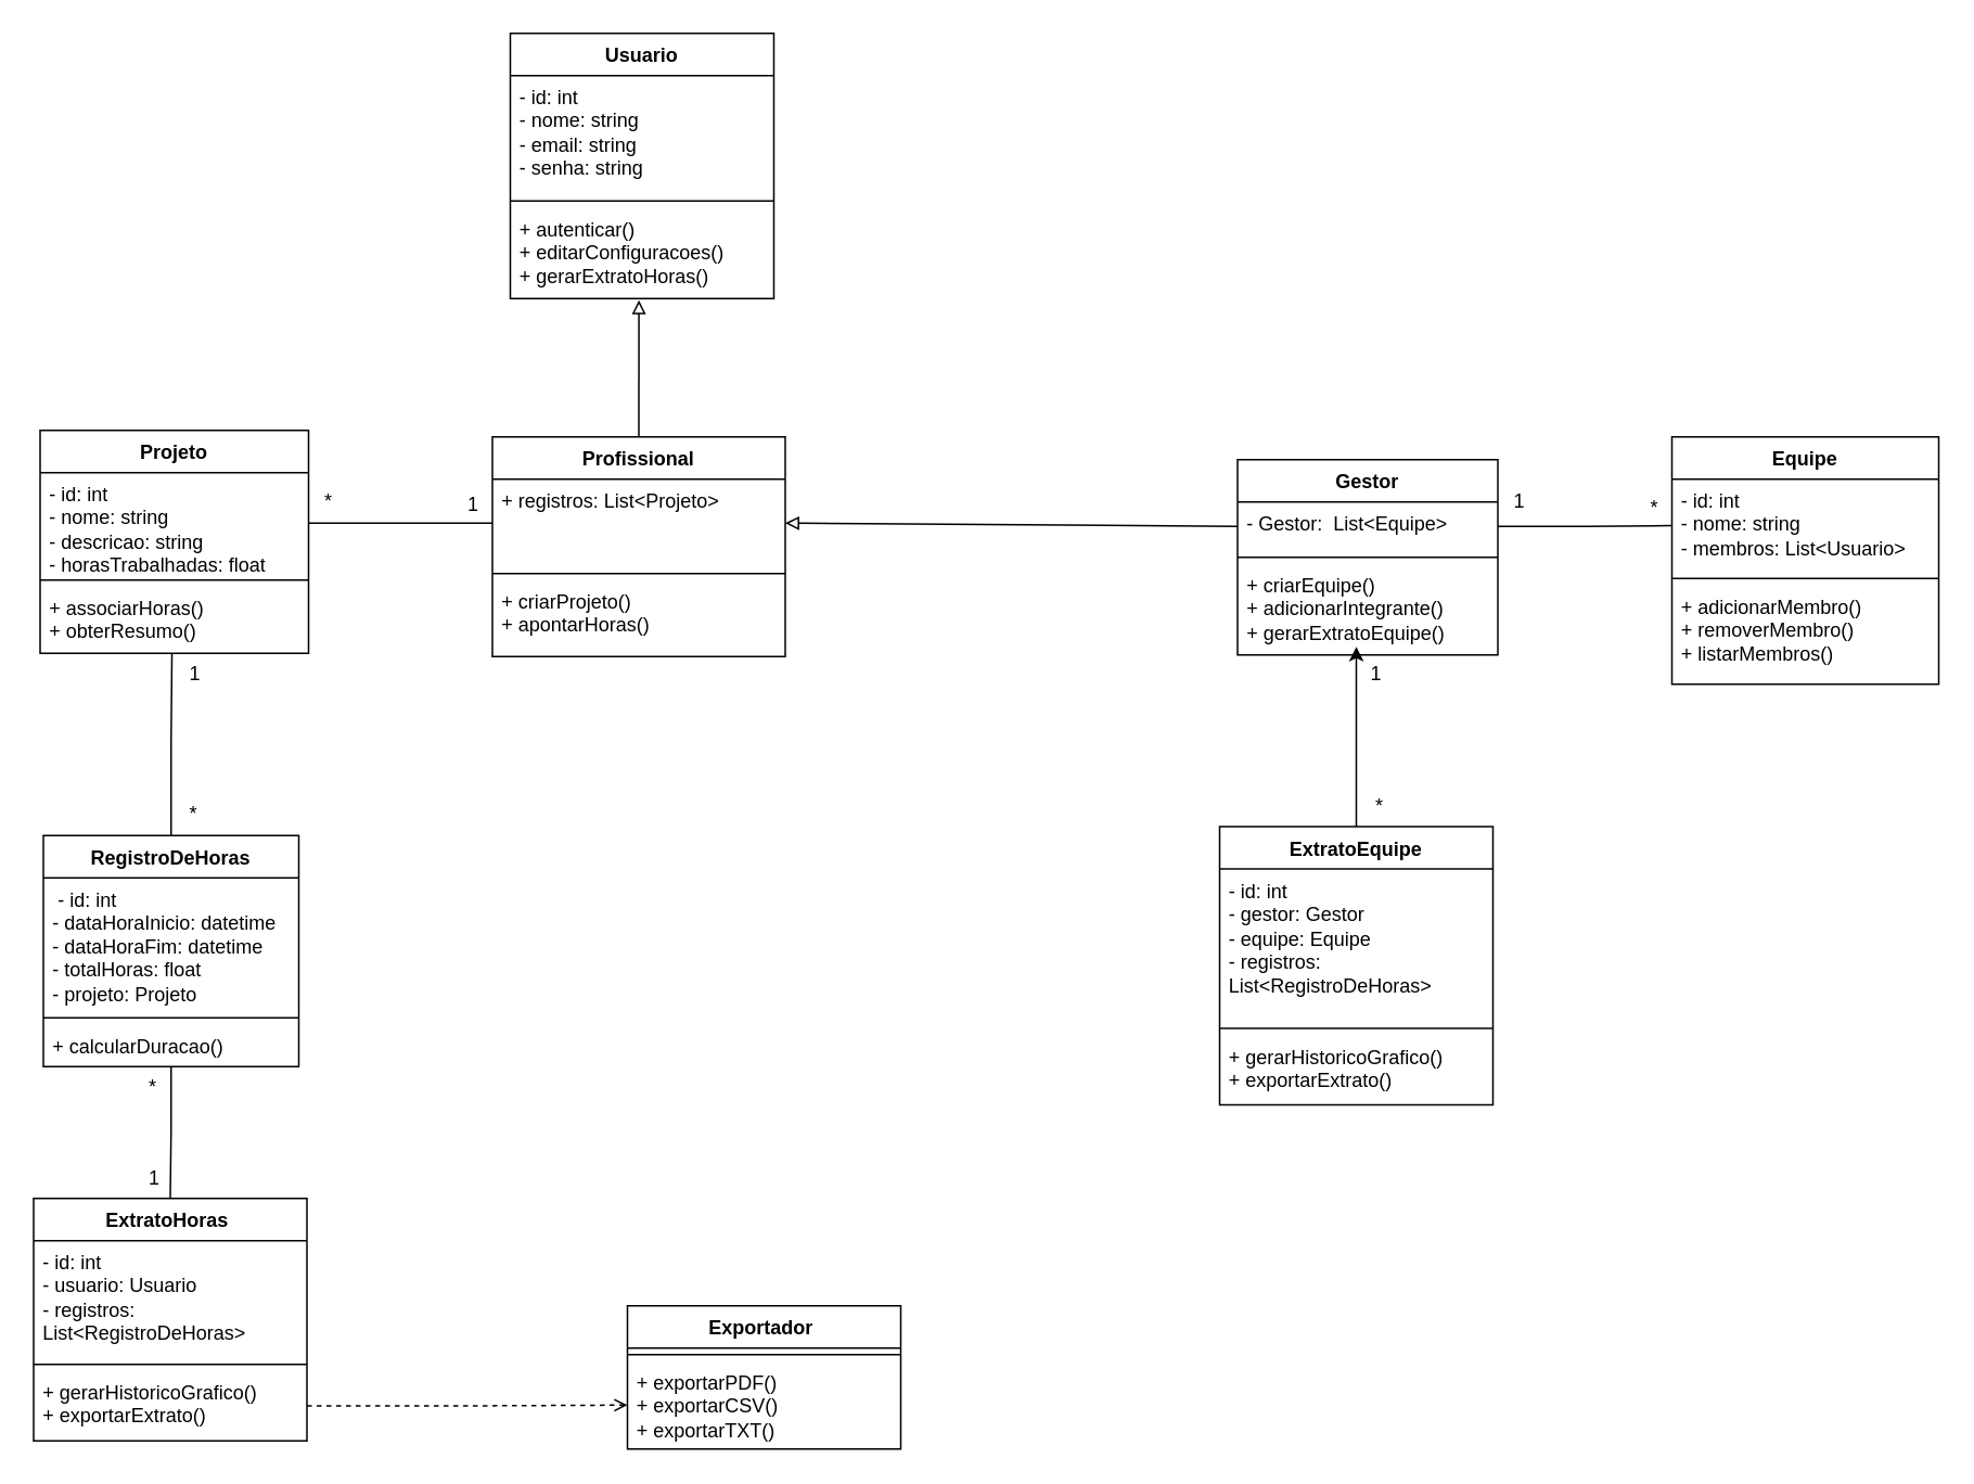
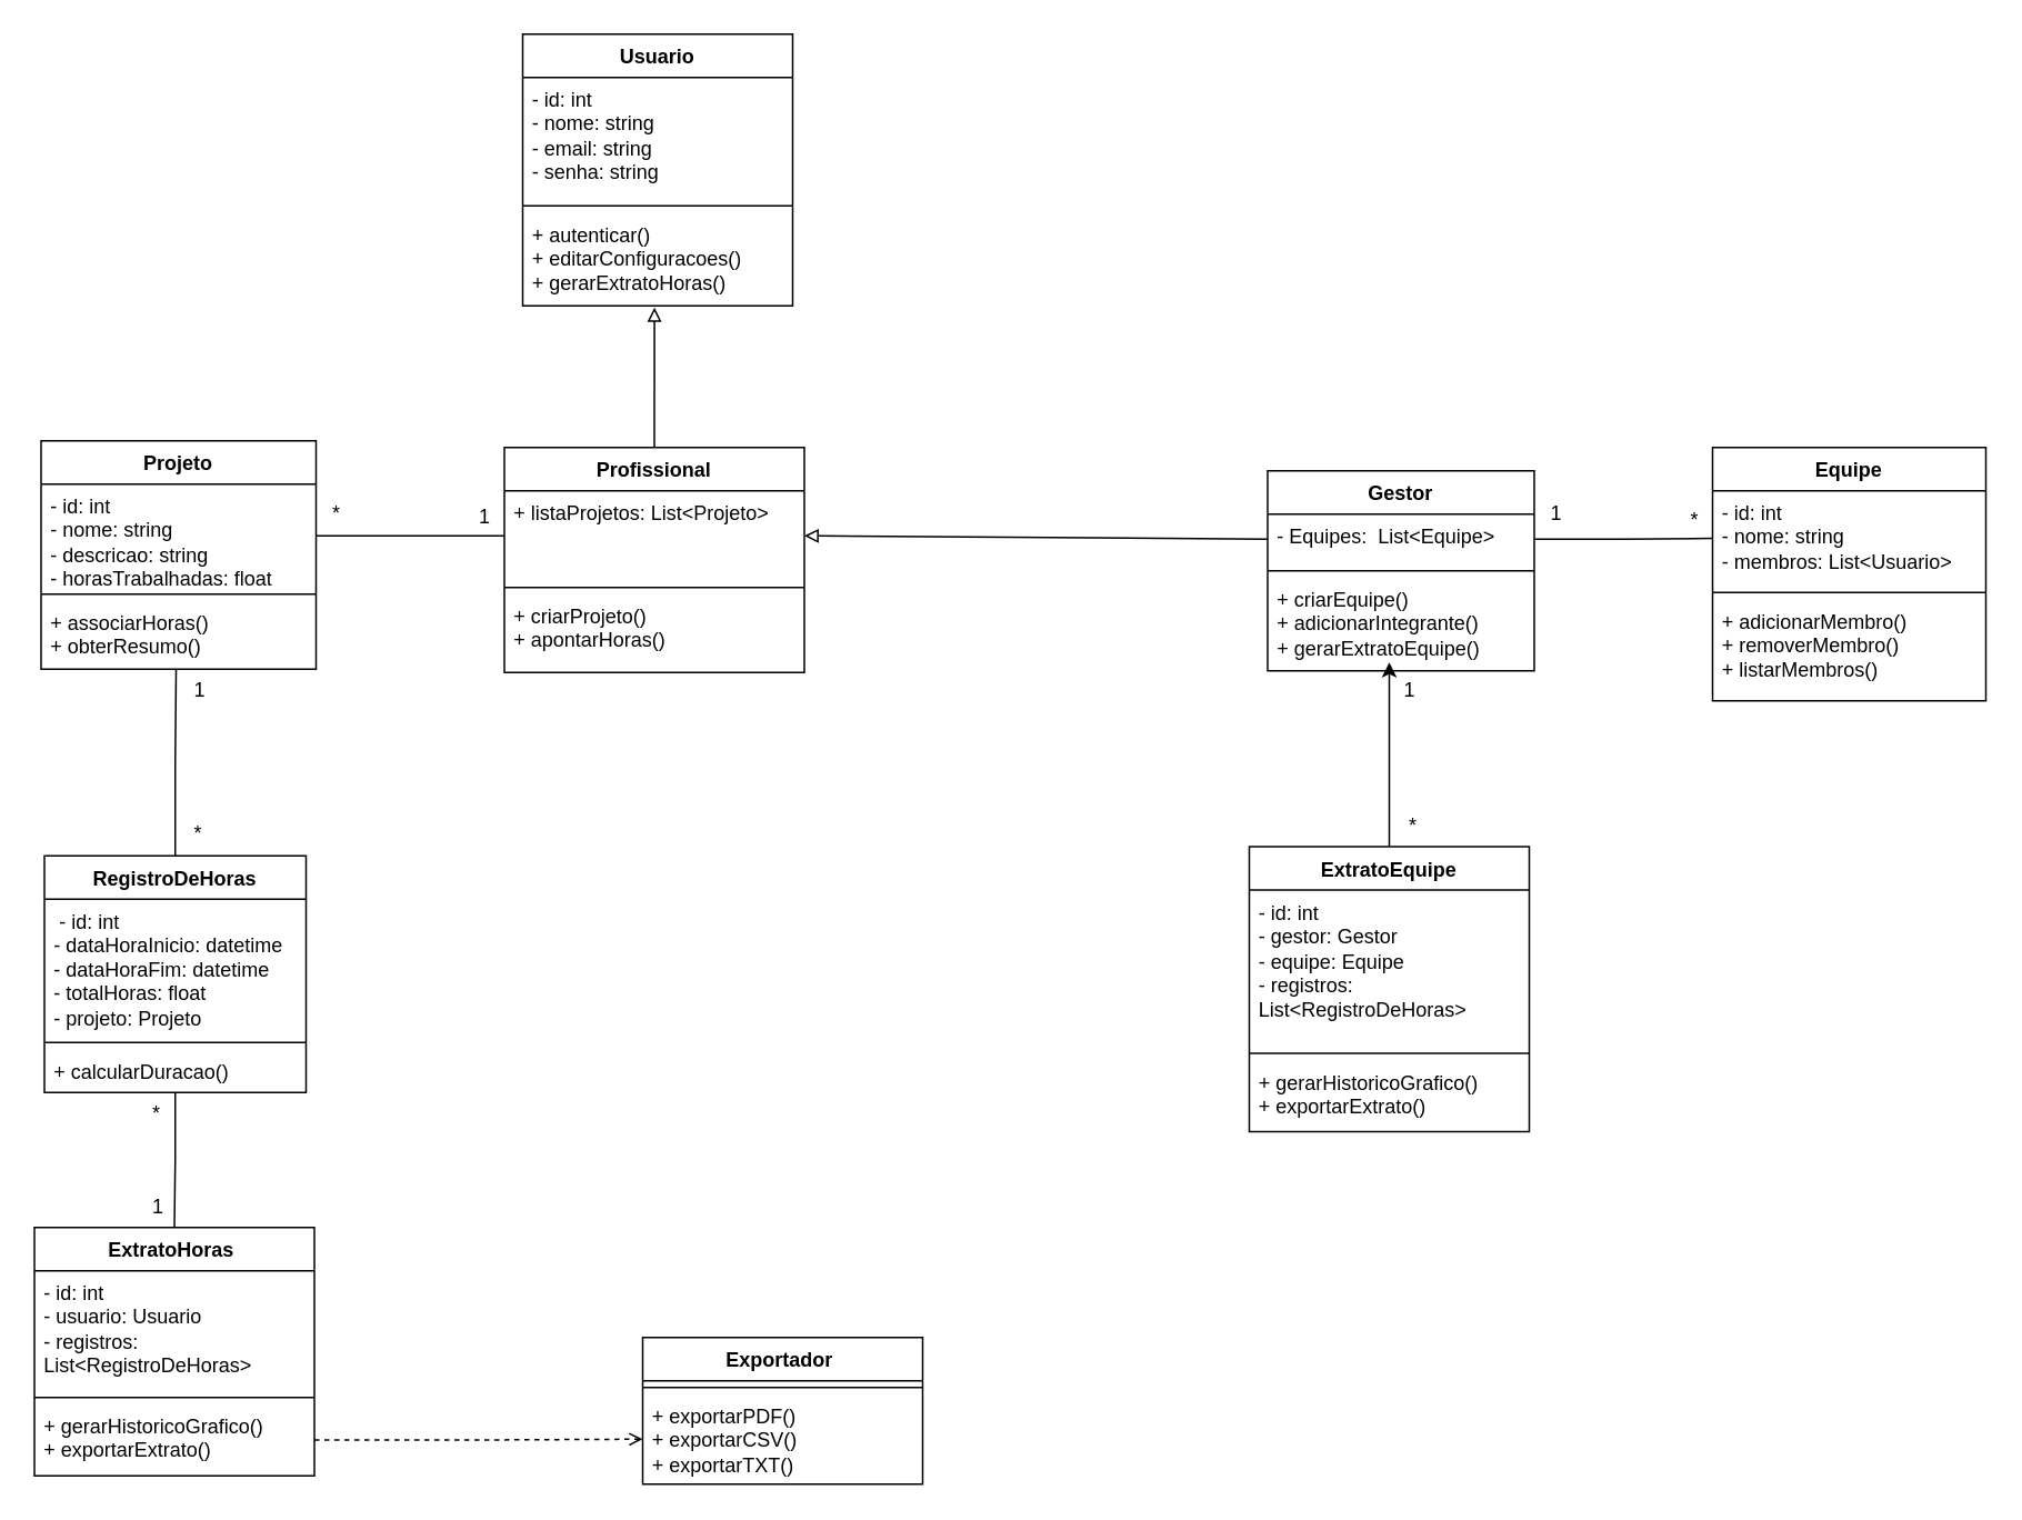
- <mxCell id="7" value="+ registros: List&amp;lt;Projeto&amp;gt;&lt;div&gt;&lt;br&gt;&lt;/div&gt;" style="text;strokeColor=none;fillColor=none;align=left;verticalAlign=top;spacingLeft=4;spacingRight=4;overflow=hidden;rotatable=0;points=[[0,0.5],[1,0.5]];portConstraint=eastwest;whiteSpace=wrap;html=1;" vertex="1" parent="6"><mxGeometry y="26" width="180" height="54" as="geometry" /></mxCell>
+ <mxCell id="7" value="+ listaProjetos: List&amp;lt;Projeto&amp;gt;&lt;div&gt;&lt;br&gt;&lt;/div&gt;" style="text;strokeColor=none;fillColor=none;align=left;verticalAlign=top;spacingLeft=4;spacingRight=4;overflow=hidden;rotatable=0;points=[[0,0.5],[1,0.5]];portConstraint=eastwest;whiteSpace=wrap;html=1;" vertex="1" parent="6"><mxGeometry y="26" width="180" height="54" as="geometry" /></mxCell>
- <mxCell id="12" value="- Gestor: &amp;nbsp;List&amp;lt;Equipe&amp;gt;&lt;div&gt;&lt;br&gt;&lt;/div&gt;" style="text;strokeColor=none;fillColor=none;align=left;verticalAlign=top;spacingLeft=4;spacingRight=4;overflow=hidden;rotatable=0;points=[[0,0.5],[1,0.5]];portConstraint=eastwest;whiteSpace=wrap;html=1;" vertex="1" parent="11"><mxGeometry y="26" width="160" height="30" as="geometry" /></mxCell>
+ <mxCell id="12" value="- Equipes: &amp;nbsp;List&amp;lt;Equipe&amp;gt;&lt;div&gt;&lt;br&gt;&lt;/div&gt;" style="text;strokeColor=none;fillColor=none;align=left;verticalAlign=top;spacingLeft=4;spacingRight=4;overflow=hidden;rotatable=0;points=[[0,0.5],[1,0.5]];portConstraint=eastwest;whiteSpace=wrap;html=1;" vertex="1" parent="11"><mxGeometry y="26" width="160" height="30" as="geometry" /></mxCell>
